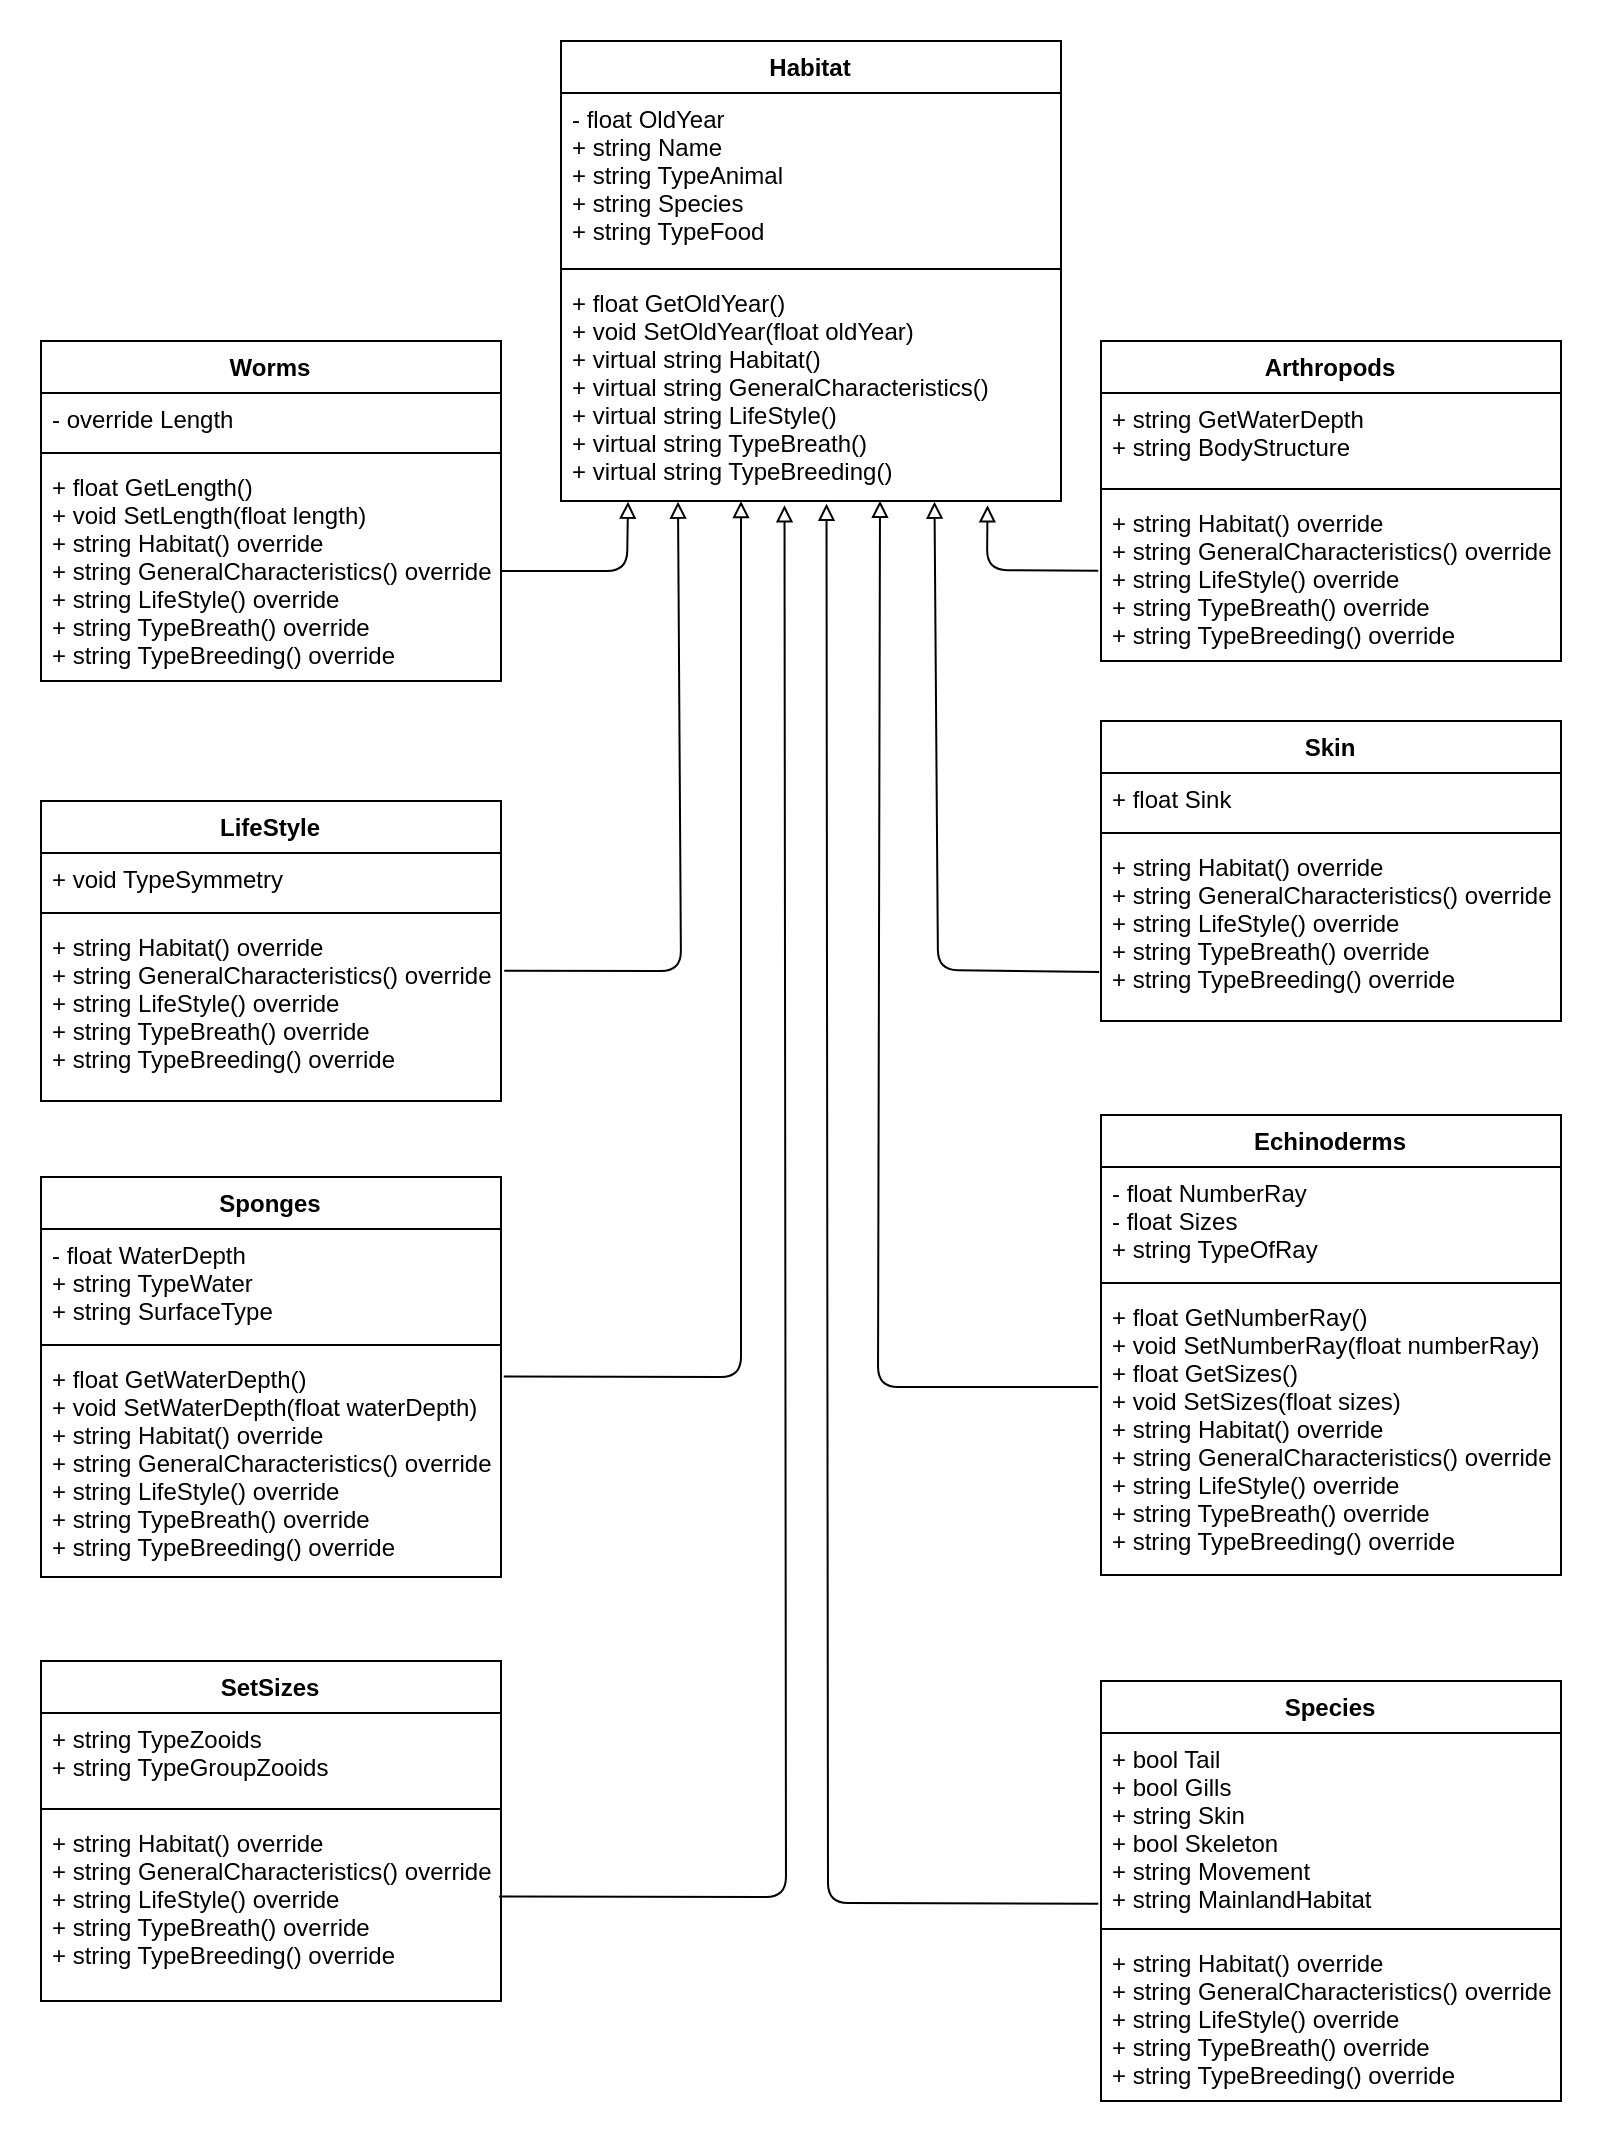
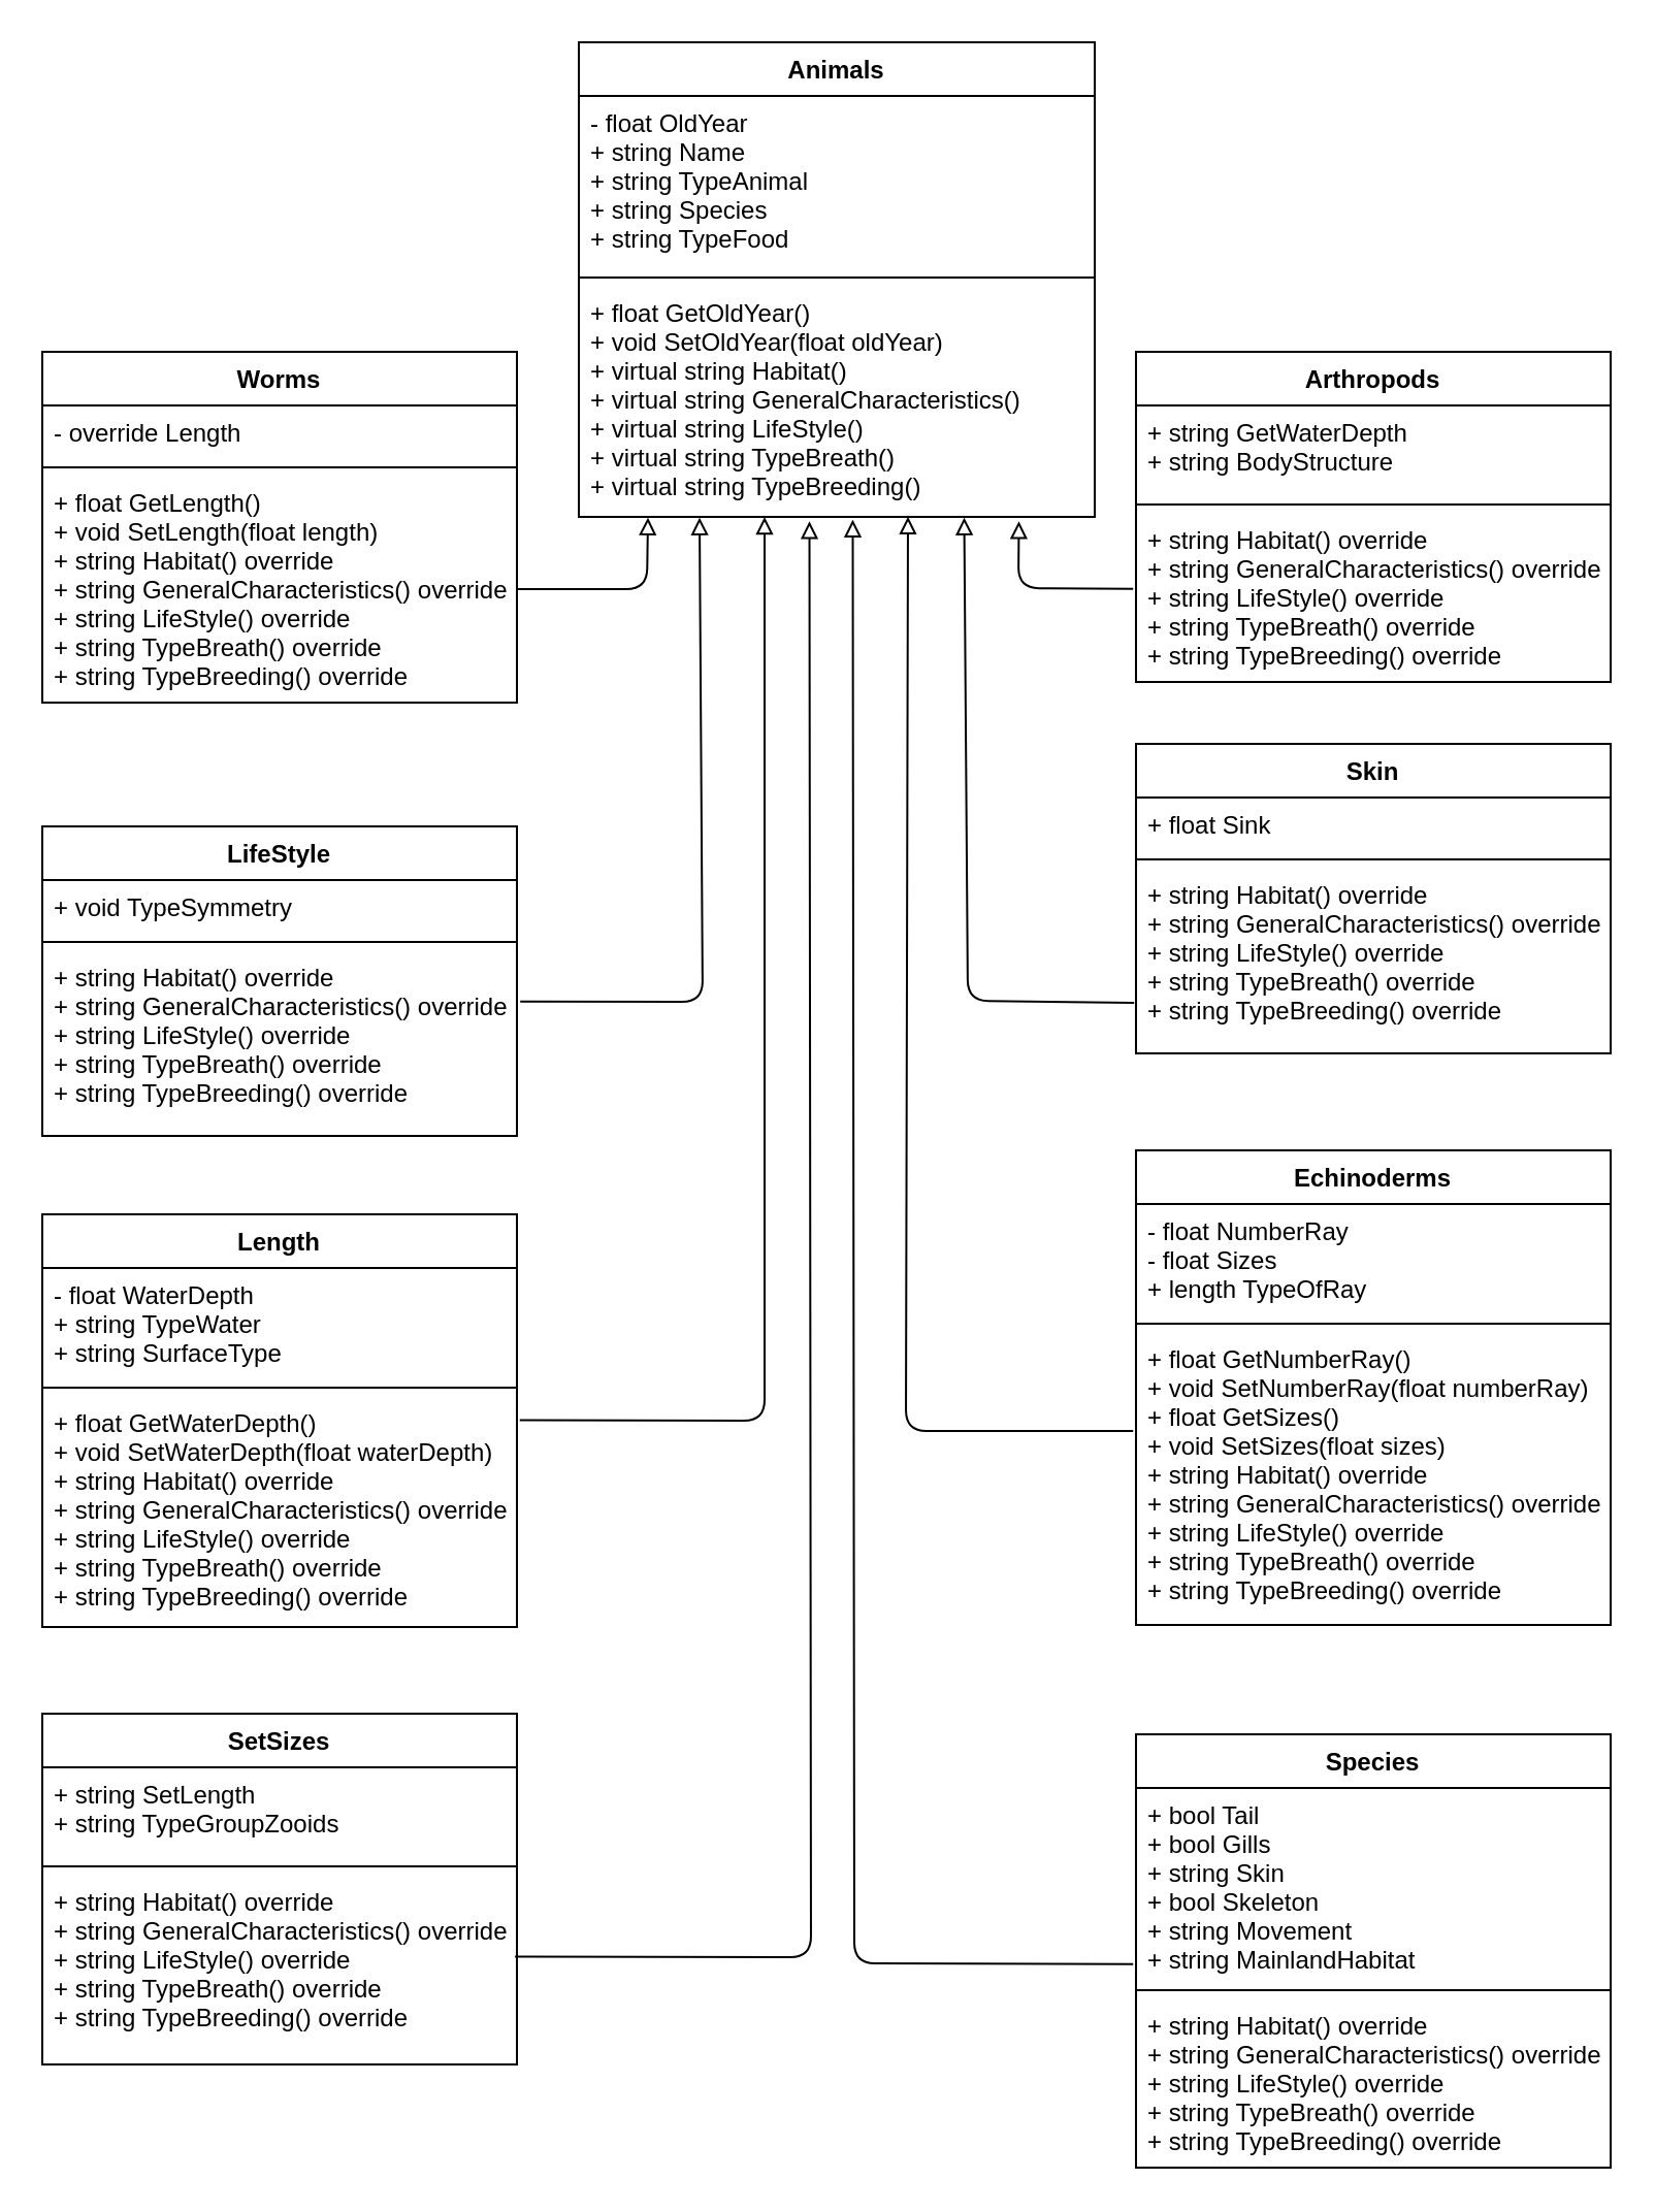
- <mxCell id="2" value="Habitat" style="swimlane;fontStyle=1;align=center;verticalAlign=top;childLayout=stackLayout;horizontal=1;startSize=26;horizontalStack=0;resizeParent=1;resizeParentMax=0;resizeLast=0;collapsible=1;marginBottom=0;" vertex="1" parent="1"><mxGeometry x="280" width="250" height="230" as="geometry" y="20" /></mxCell>
+ <mxCell id="2" value="Animals" style="swimlane;fontStyle=1;align=center;verticalAlign=top;childLayout=stackLayout;horizontal=1;startSize=26;horizontalStack=0;resizeParent=1;resizeParentMax=0;resizeLast=0;collapsible=1;marginBottom=0;" vertex="1" parent="1"><mxGeometry x="280" width="250" height="230" as="geometry" y="20" /></mxCell>
- <mxCell id="27" value="- float NumberRay&#10;- float Sizes&#10;+ string TypeOfRay" style="text;strokeColor=none;fillColor=none;align=left;verticalAlign=top;spacingLeft=4;spacingRight=4;overflow=hidden;rotatable=0;points=[[0,0.5],[1,0.5]];portConstraint=eastwest;" vertex="1" parent="26"><mxGeometry y="26" width="230" height="54" as="geometry" /></mxCell>
+ <mxCell id="27" value="- float NumberRay&#10;- float Sizes&#10;+ length TypeOfRay" style="text;strokeColor=none;fillColor=none;align=left;verticalAlign=top;spacingLeft=4;spacingRight=4;overflow=hidden;rotatable=0;points=[[0,0.5],[1,0.5]];portConstraint=eastwest;" vertex="1" parent="26"><mxGeometry y="26" width="230" height="54" as="geometry" /></mxCell>
- <mxCell id="22" value="Sponges" style="swimlane;fontStyle=1;align=center;verticalAlign=top;childLayout=stackLayout;horizontal=1;startSize=26;horizontalStack=0;resizeParent=1;resizeParentMax=0;resizeLast=0;collapsible=1;marginBottom=0;" vertex="1" parent="1"><mxGeometry x="20" y="588" width="230" height="200" as="geometry" /></mxCell>
+ <mxCell id="22" value="Length" style="swimlane;fontStyle=1;align=center;verticalAlign=top;childLayout=stackLayout;horizontal=1;startSize=26;horizontalStack=0;resizeParent=1;resizeParentMax=0;resizeLast=0;collapsible=1;marginBottom=0;" vertex="1" parent="1"><mxGeometry x="20" y="588" width="230" height="200" as="geometry" /></mxCell>
- <mxCell id="31" value="+ string TypeZooids&#10;+ string TypeGroupZooids" style="text;strokeColor=none;fillColor=none;align=left;verticalAlign=top;spacingLeft=4;spacingRight=4;overflow=hidden;rotatable=0;points=[[0,0.5],[1,0.5]];portConstraint=eastwest;" vertex="1" parent="30"><mxGeometry y="26" width="230" height="44" as="geometry" /></mxCell>
+ <mxCell id="31" value="+ string SetLength&#10;+ string TypeGroupZooids" style="text;strokeColor=none;fillColor=none;align=left;verticalAlign=top;spacingLeft=4;spacingRight=4;overflow=hidden;rotatable=0;points=[[0,0.5],[1,0.5]];portConstraint=eastwest;" vertex="1" parent="30"><mxGeometry y="26" width="230" height="44" as="geometry" /></mxCell>
